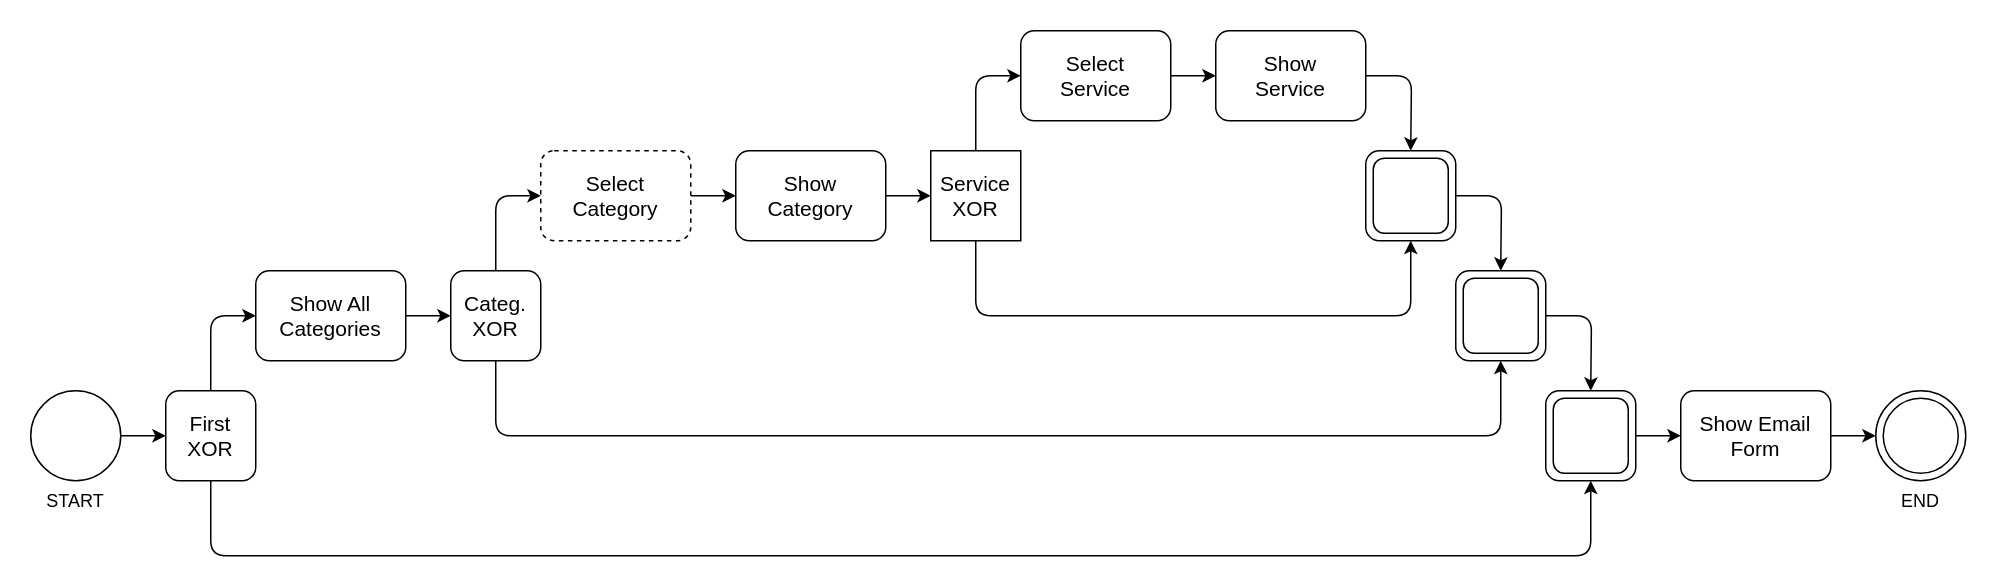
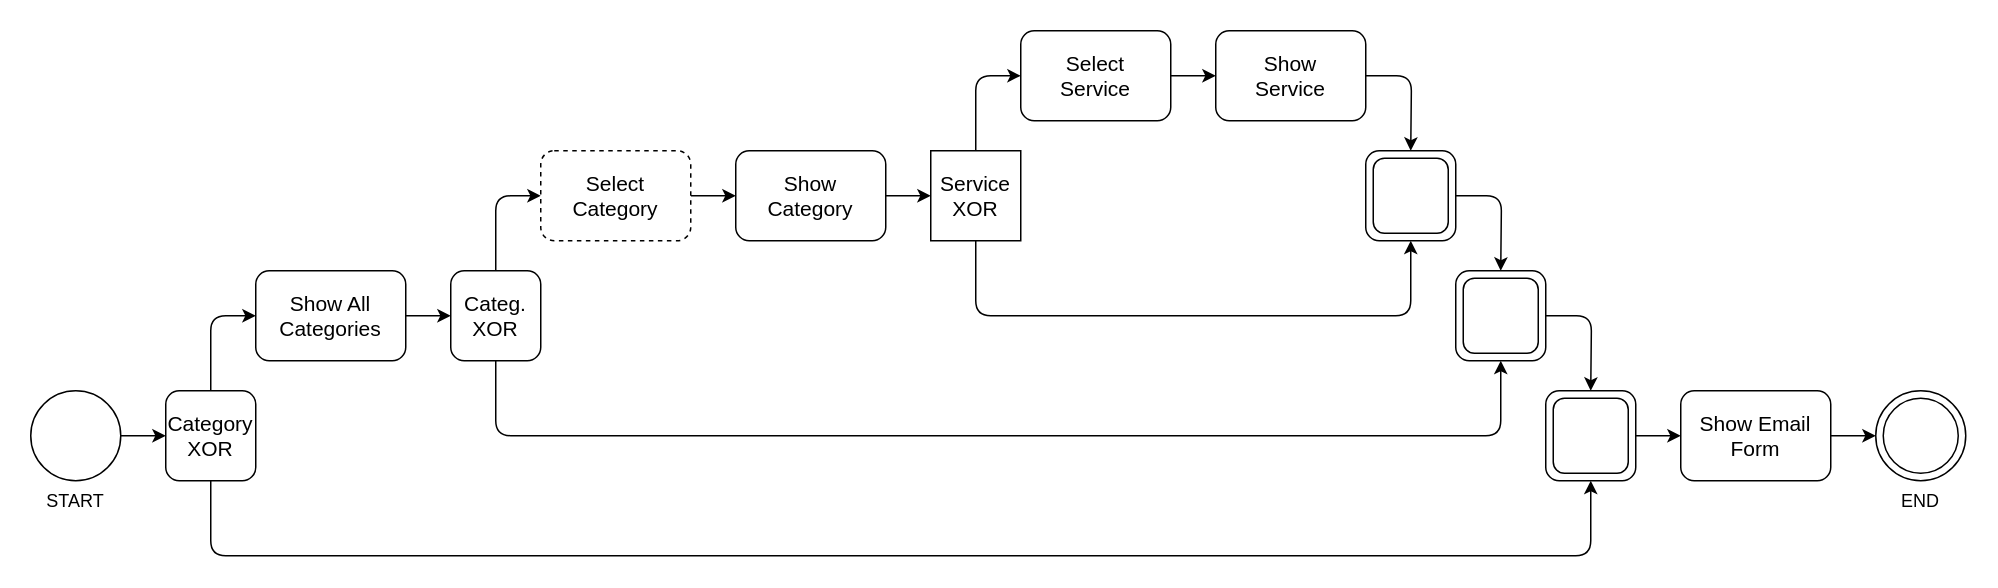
- <mxCell id="6" value="First&lt;br&gt;XOR" style="rounded=1;whiteSpace=wrap;html=1;fontSize=14;" vertex="1" parent="1"><mxGeometry x="110" y="260" width="60" height="60" as="geometry" /></mxCell>
+ <mxCell id="6" value="Category&lt;br&gt;XOR" style="rounded=1;whiteSpace=wrap;html=1;fontSize=14;" vertex="1" parent="1"><mxGeometry x="110" y="260" width="60" height="60" as="geometry" /></mxCell>
